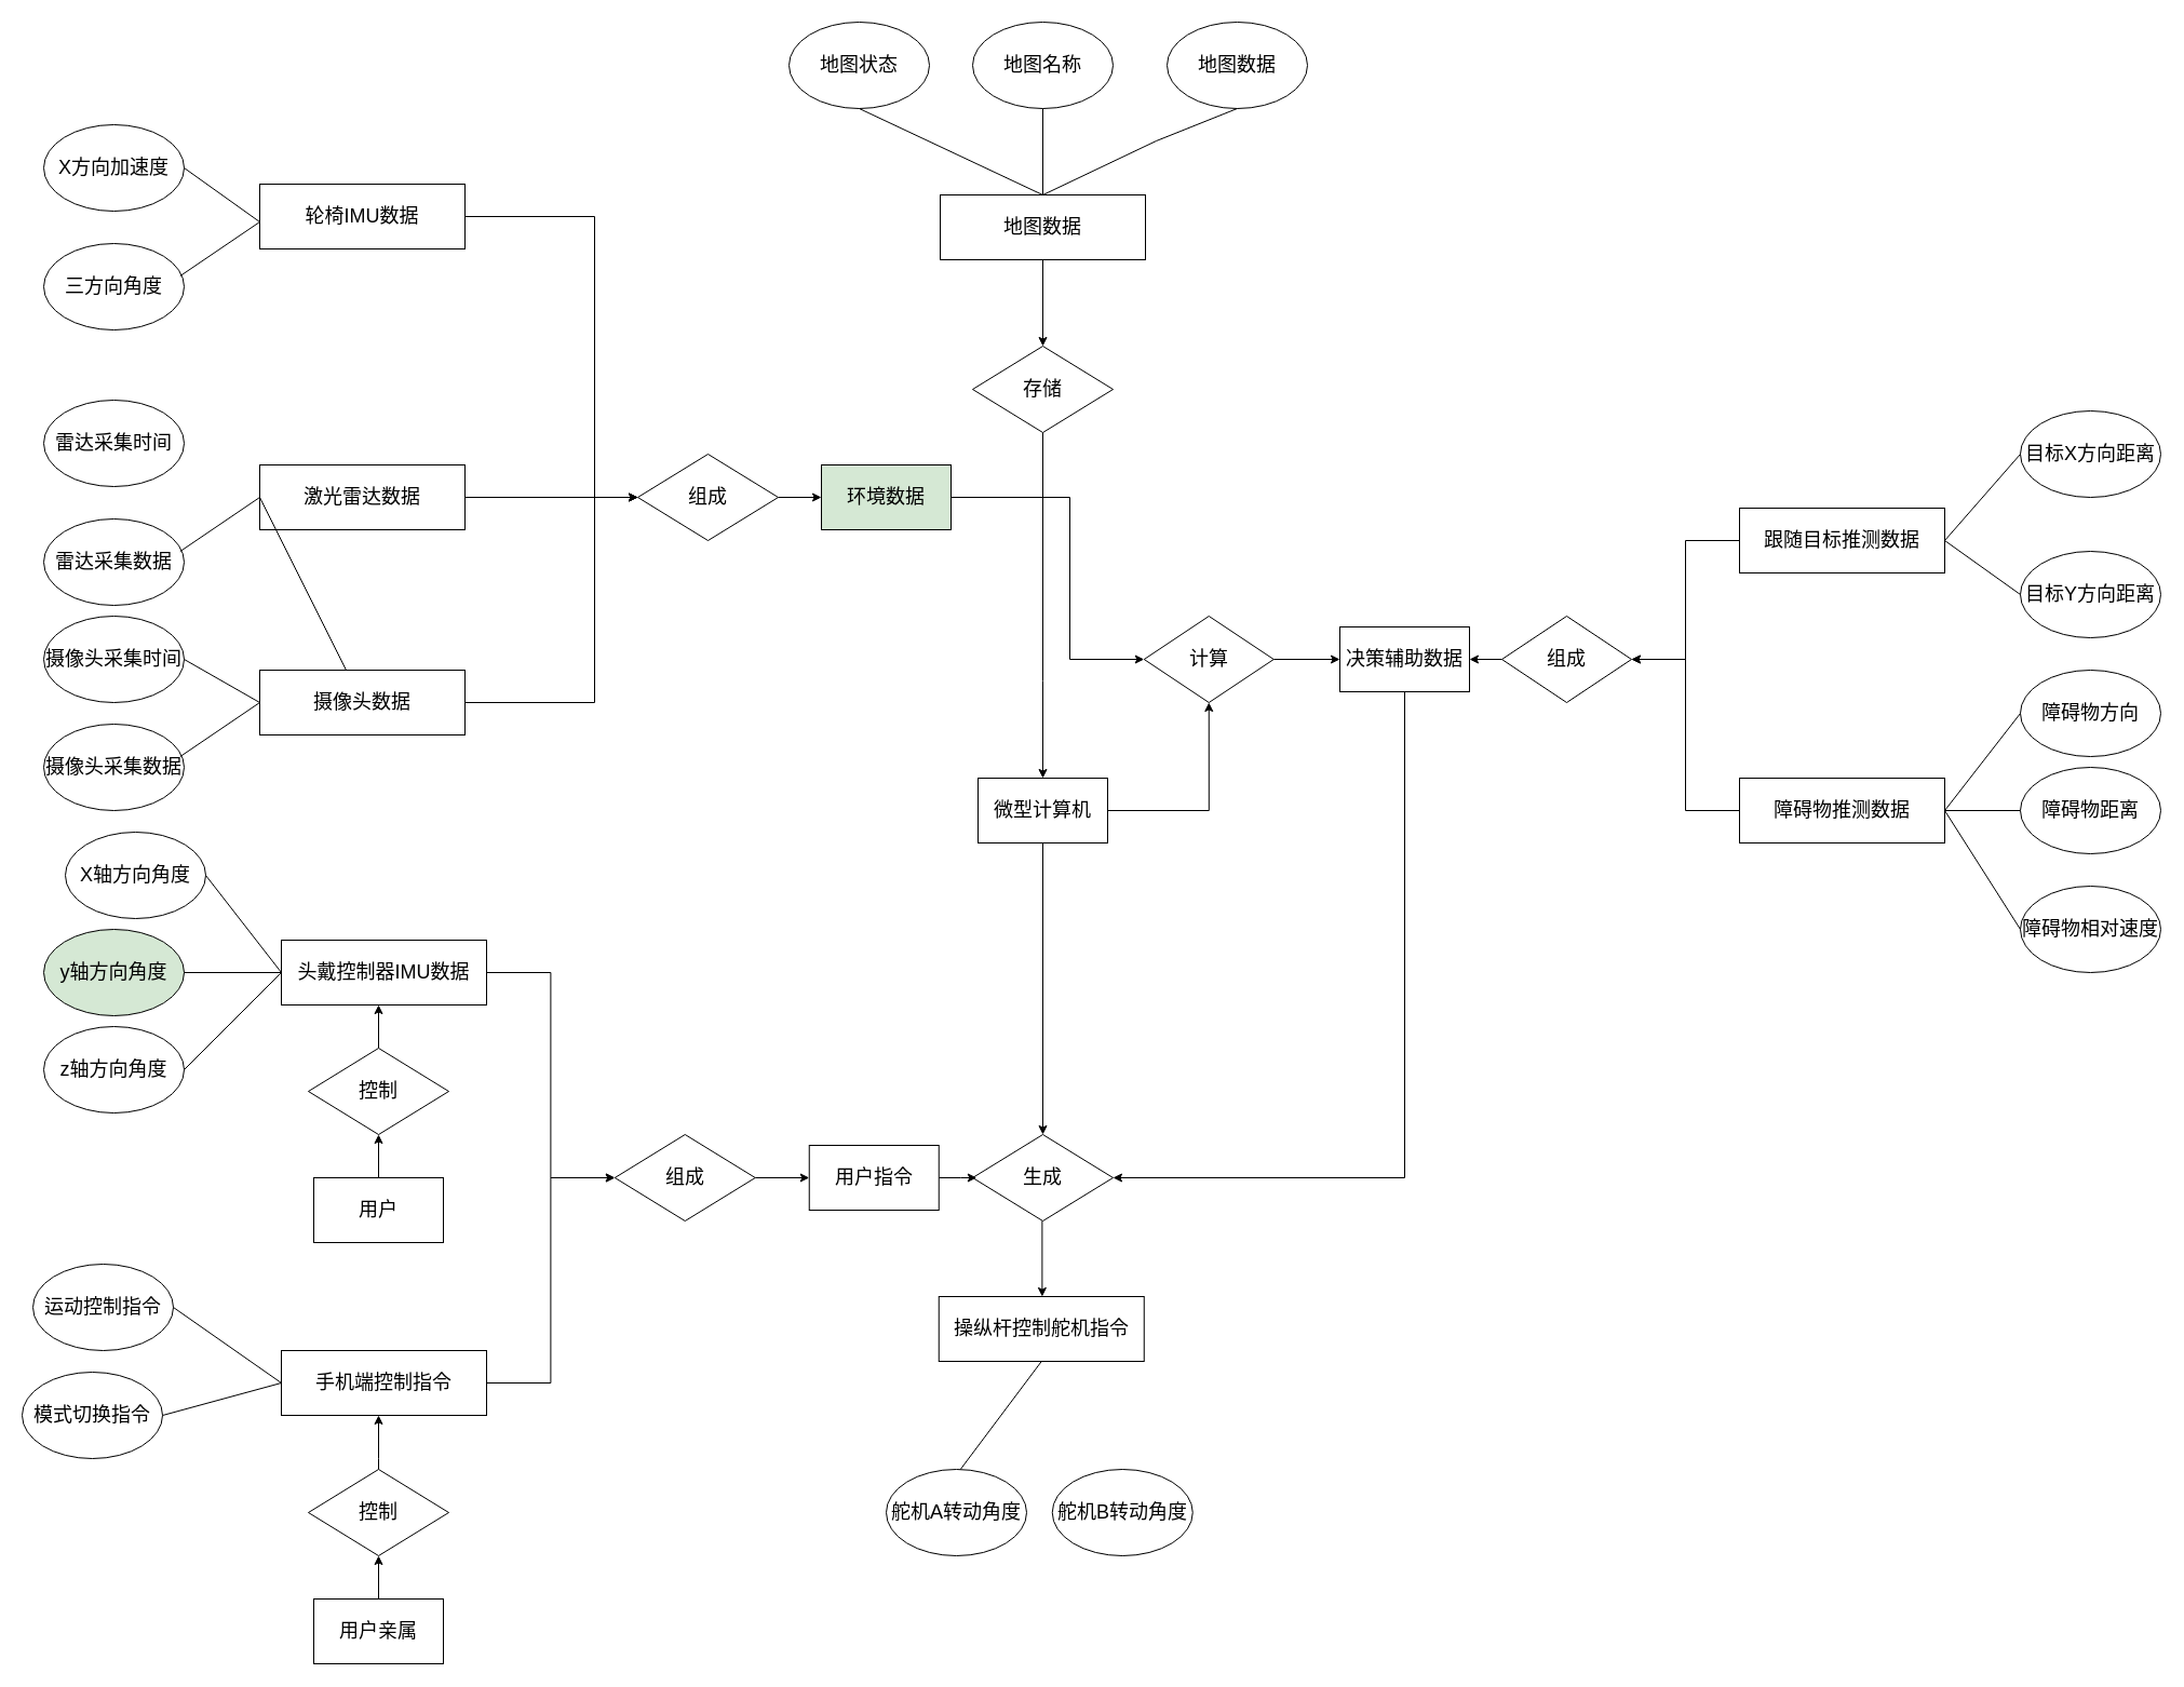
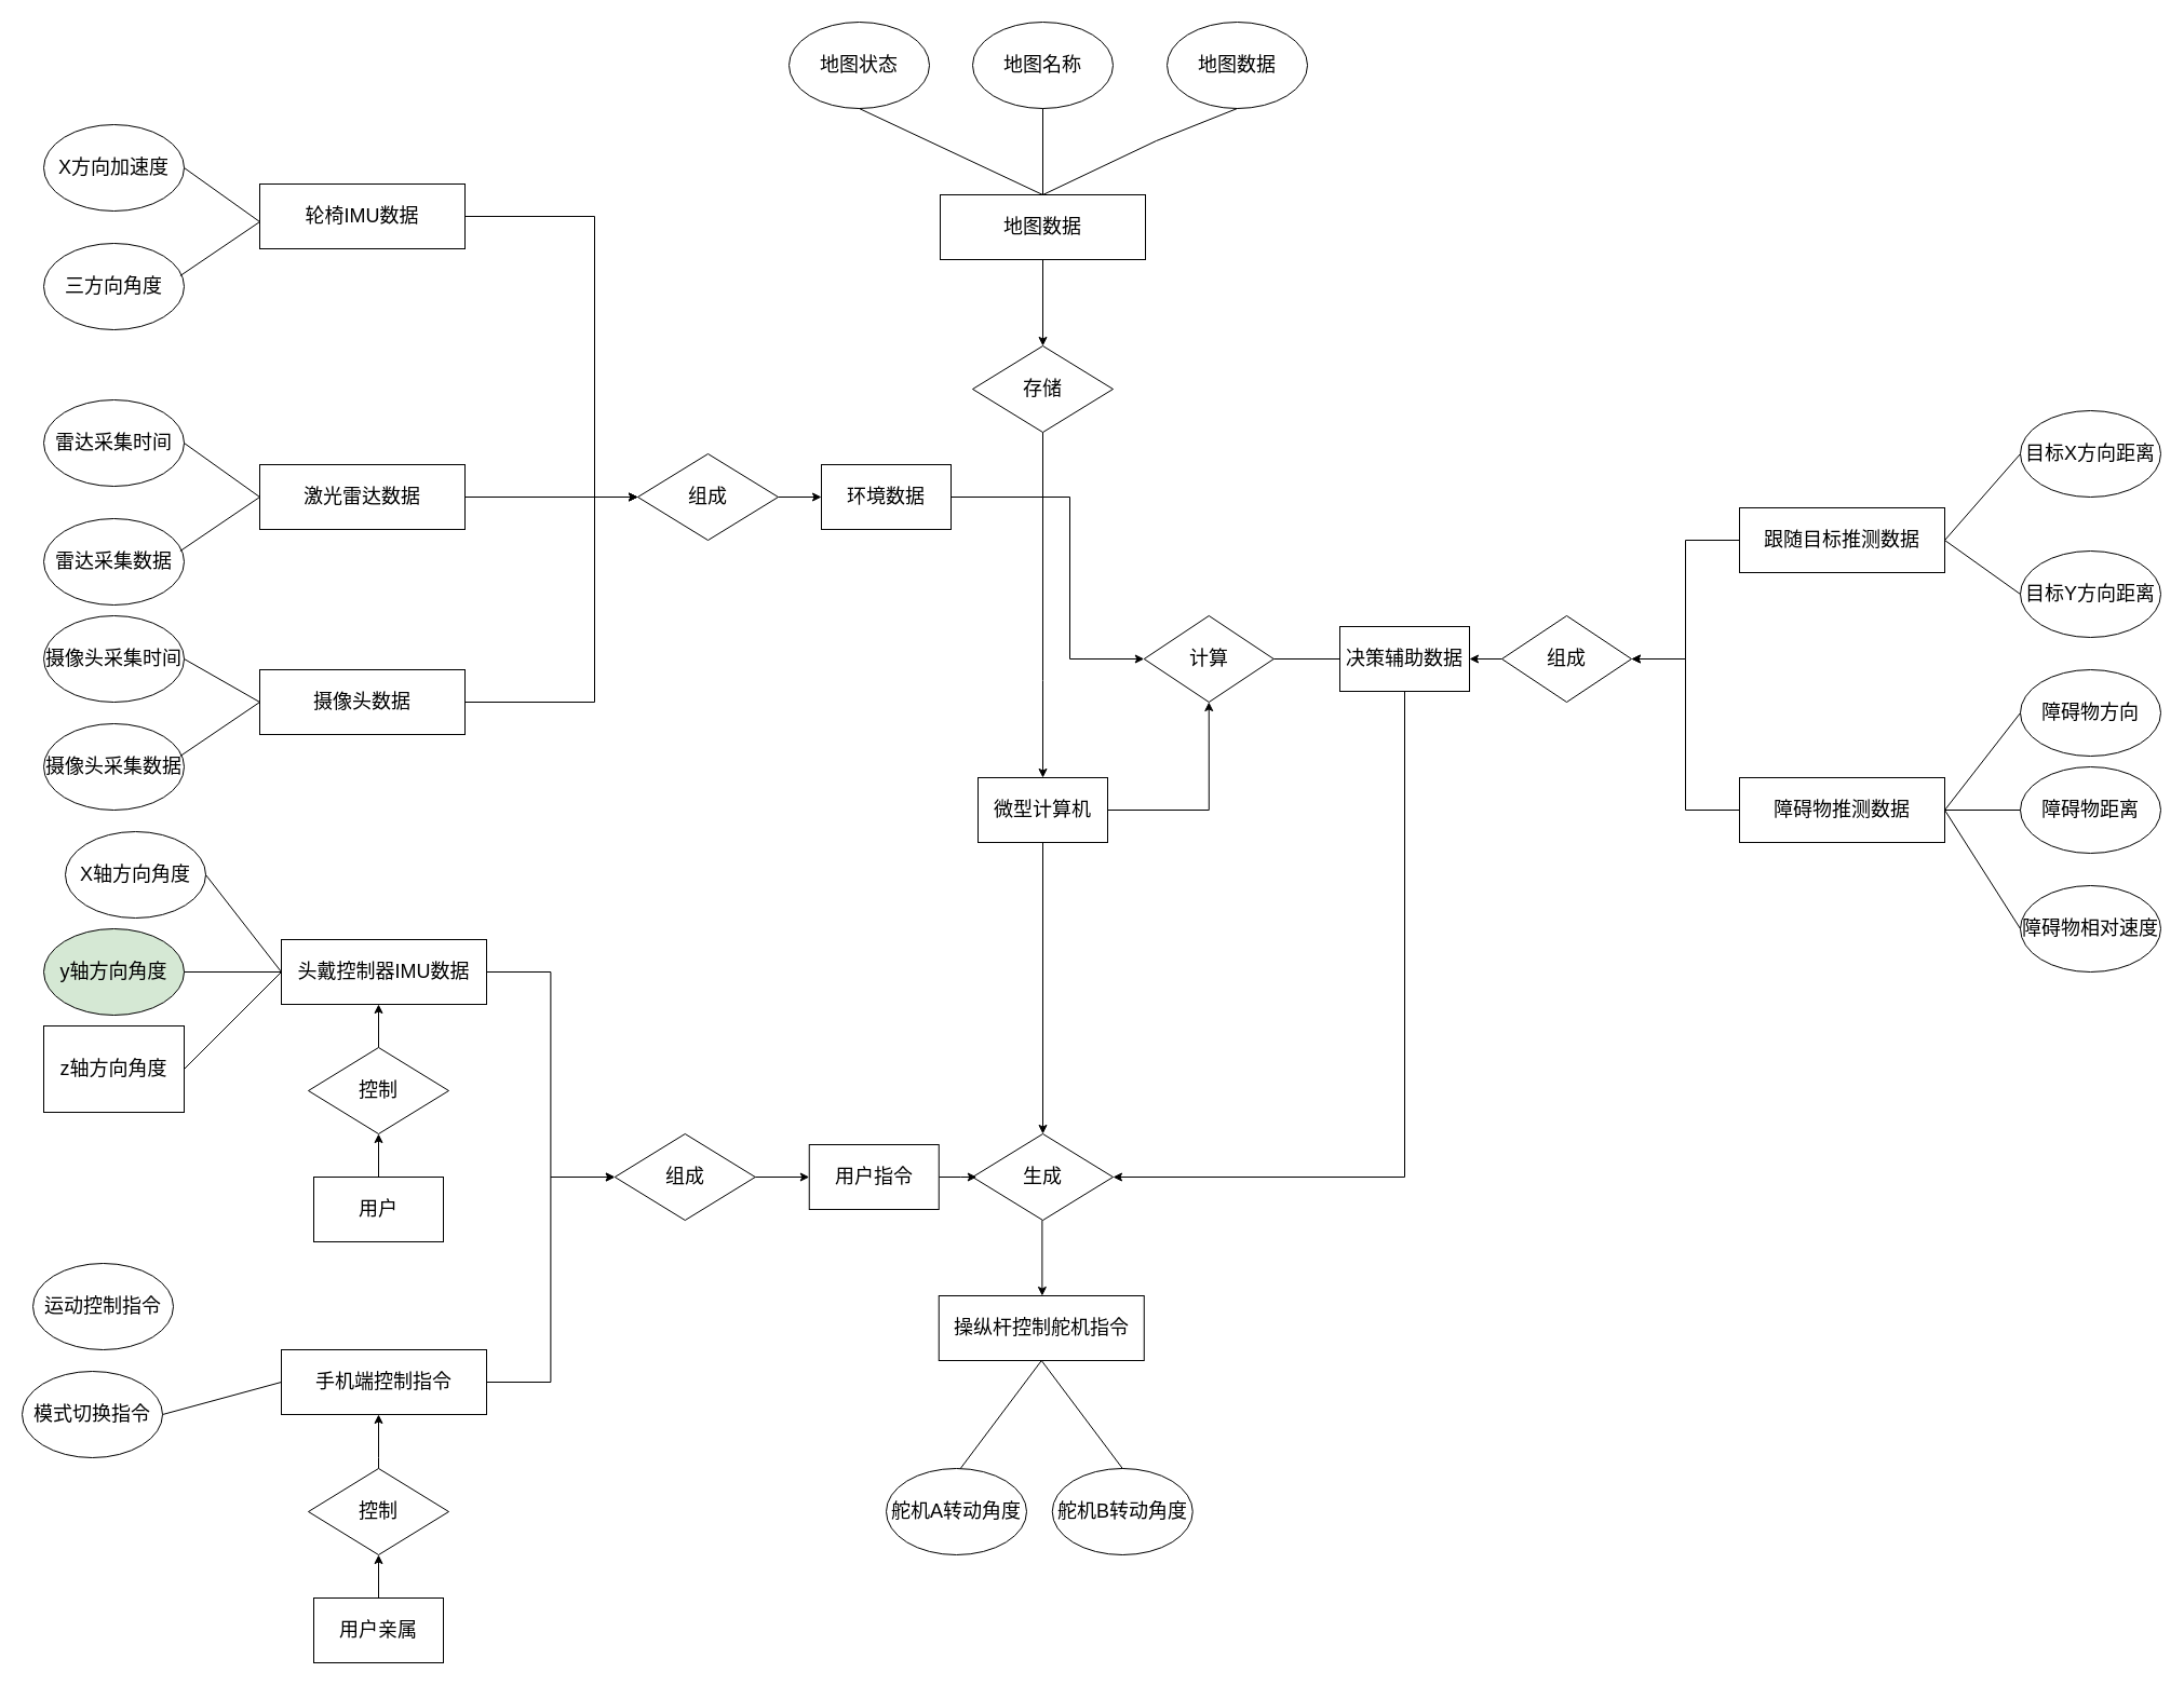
- <mxCell id="68" value="&lt;font style=&quot;font-size: 18px;&quot;&gt;环境数据&lt;/font&gt;" style="rounded=0;whiteSpace=wrap;html=1;fillColor=#d5e8d4;" parent="1" vertex="1"><mxGeometry x="760" y="430" width="120" height="60" as="geometry" /></mxCell>
+ <mxCell id="68" value="&lt;font style=&quot;font-size: 18px;&quot;&gt;环境数据&lt;/font&gt;" style="rounded=0;whiteSpace=wrap;html=1;" parent="1" vertex="1"><mxGeometry x="760" y="430" width="120" height="60" as="geometry" /></mxCell>
- <mxCell id="15" value="" style="endArrow=none;html=1;rounded=0;exitX=0;exitY=0.5;exitDx=0;exitDy=0;" parent="1" source="12" target="18" edge="1"><mxGeometry width="50" height="50" relative="1" as="geometry"><mxPoint x="380" y="580" as="sourcePoint" /><mxPoint x="430" y="530" as="targetPoint" /></mxGeometry></mxCell>
+ <mxCell id="15" value="" style="endArrow=none;html=1;rounded=0;entryX=1;entryY=0.5;entryDx=0;entryDy=0;exitX=0;exitY=0.5;exitDx=0;exitDy=0;" parent="1" source="12" target="13" edge="1"><mxGeometry width="50" height="50" relative="1" as="geometry"><mxPoint x="380" y="580" as="sourcePoint" /><mxPoint x="430" y="530" as="targetPoint" /></mxGeometry></mxCell>
- <mxCell id="41" style="edgeStyle=orthogonalEdgeStyle;rounded=0;orthogonalLoop=1;jettySize=auto;html=1;entryX=0;entryY=0.5;entryDx=0;entryDy=0;" edge="1" parent="1" source="42" target="81"><mxGeometry relative="1" as="geometry" /></mxCell>
+ <mxCell id="41" style="edgeStyle=orthogonalEdgeStyle;rounded=0;orthogonalLoop=1;jettySize=auto;html=1;entryX=0;entryY=0.5;entryDx=0;entryDy=0;endArrow=none;" edge="1" parent="1" source="42" target="81"><mxGeometry relative="1" as="geometry" /></mxCell>
- <mxCell id="72" value="&lt;font style=&quot;font-size: 18px;&quot;&gt;z轴方向角度&lt;/font&gt;" style="ellipse;whiteSpace=wrap;html=1;" vertex="1" parent="1"><mxGeometry x="40" y="950" width="130" height="80" as="geometry" /></mxCell>
+ <mxCell id="72" value="&lt;font style=&quot;font-size: 18px;&quot;&gt;z轴方向角度&lt;/font&gt;" style="whiteSpace=wrap;html=1;rounded=0;" vertex="1" parent="1"><mxGeometry x="40" y="950" width="130" height="80" as="geometry" /></mxCell>
- <mxCell id="55" value="" style="endArrow=none;html=1;rounded=0;entryX=1;entryY=0.5;entryDx=0;entryDy=0;exitX=0;exitY=0.5;exitDx=0;exitDy=0;" parent="1" source="52" target="53" edge="1"><mxGeometry width="50" height="50" relative="1" as="geometry"><mxPoint x="190" y="1280" as="sourcePoint" /><mxPoint x="190" y="1230" as="targetPoint" /></mxGeometry></mxCell>
+ <mxCell id="49" value="" style="endArrow=none;html=1;rounded=0;exitX=0.5;exitY=0;exitDx=0;exitDy=0;entryX=0.5;entryY=1;entryDx=0;entryDy=0;" parent="1" source="33" target="31" edge="1"><mxGeometry width="50" height="50" relative="1" as="geometry"><mxPoint x="643.75" y="1050" as="sourcePoint" /><mxPoint x="693.75" y="1000" as="targetPoint" /></mxGeometry></mxCell>
